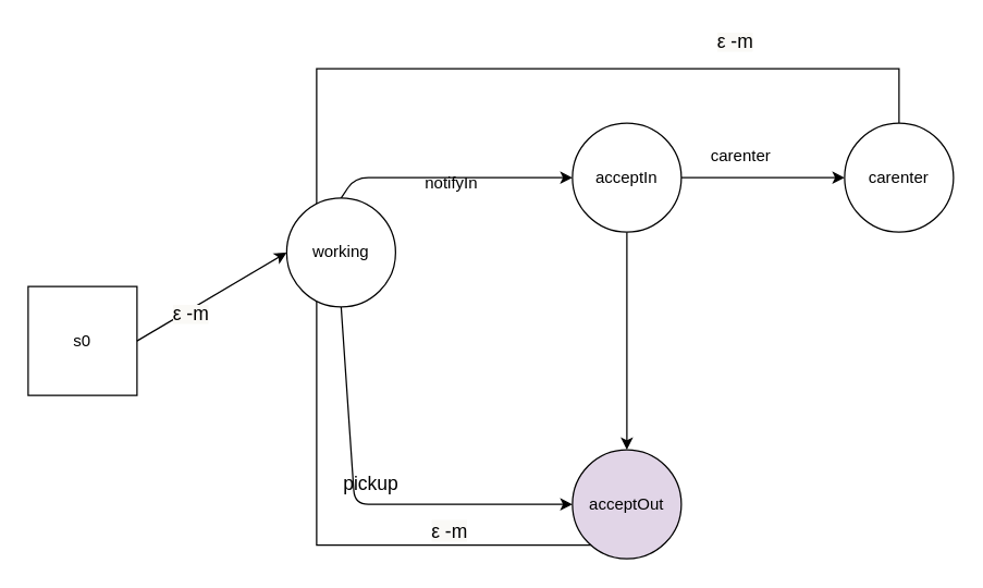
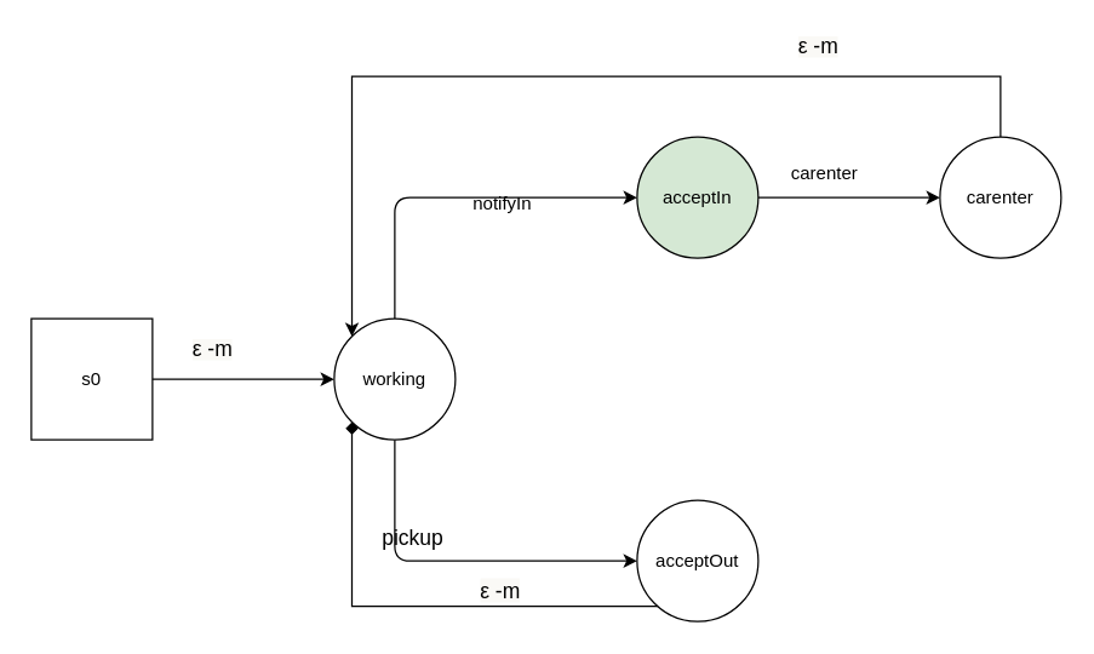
- <mxCell id="7" value="acceptIn" style="ellipse;whiteSpace=wrap;html=1;" vertex="1" parent="1"><mxGeometry x="420" y="90" width="80" height="80" as="geometry" /></mxCell>
+ <mxCell id="7" value="acceptIn" style="ellipse;whiteSpace=wrap;html=1;fillColor=#d5e8d4;" vertex="1" parent="1"><mxGeometry x="420" y="90" width="80" height="80" as="geometry" /></mxCell>
- <mxCell id="13" value="working" style="ellipse;whiteSpace=wrap;html=1;" vertex="1" parent="1"><mxGeometry x="210" y="145" width="80" height="80" as="geometry" /></mxCell>
+ <mxCell id="13" value="working" style="ellipse;whiteSpace=wrap;html=1;" vertex="1" parent="1"><mxGeometry x="220" y="210" width="80" height="80" as="geometry" /></mxCell>
- <mxCell id="6" style="edgeStyle=orthogonalEdgeStyle;rounded=0;orthogonalLoop=1;jettySize=auto;html=1;entryX=0.5;entryY=0;entryDx=0;entryDy=0;" edge="1" parent="1" source="7" target="4"><mxGeometry relative="1" as="geometry" /></mxCell>
- <mxCell id="4" value="acceptOut" style="ellipse;whiteSpace=wrap;html=1;fillColor=#e1d5e7;" vertex="1" parent="1"><mxGeometry x="420" y="330" width="80" height="80" as="geometry" /></mxCell>
+ <mxCell id="4" value="acceptOut" style="ellipse;whiteSpace=wrap;html=1;" vertex="1" parent="1"><mxGeometry x="420" y="330" width="80" height="80" as="geometry" /></mxCell>
